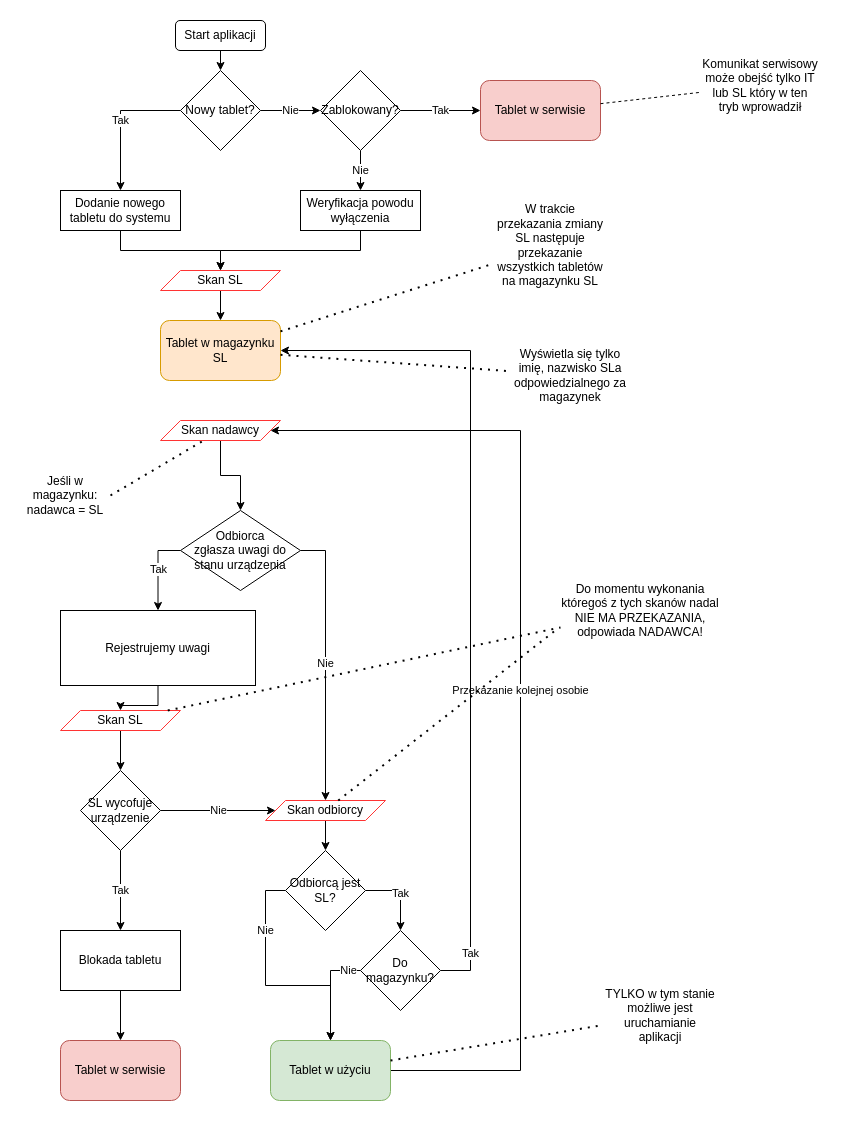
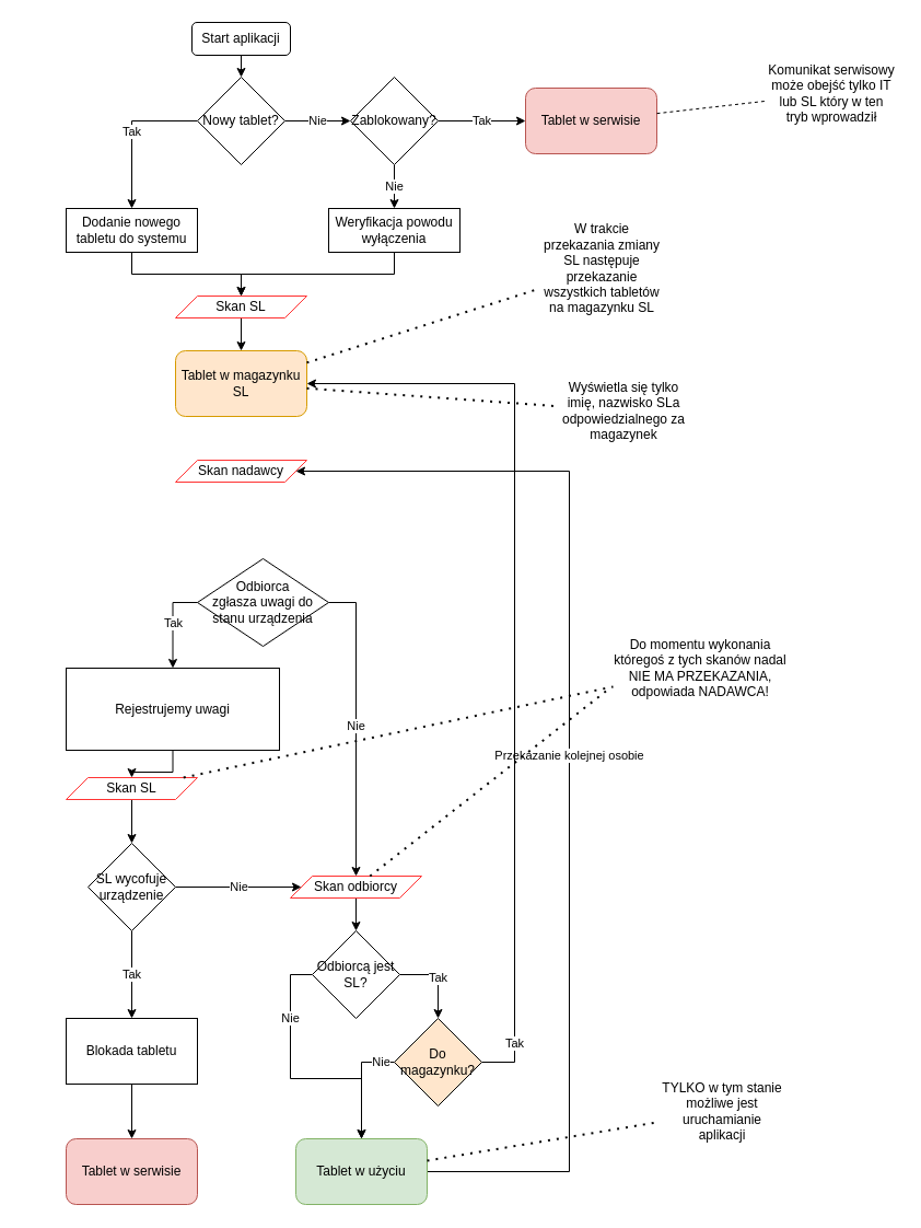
- <mxCell id="23" value="" style="endArrow=none;dashed=1;html=1;dashPattern=1 3;strokeWidth=2;exitX=1;exitY=0.5;exitDx=0;exitDy=0;" parent="1" source="22" target="24" edge="1"><mxGeometry width="50" height="50" relative="1" as="geometry"><mxPoint x="730" y="640" as="sourcePoint" /><mxPoint x="160" y="550" as="targetPoint" /></mxGeometry></mxCell>
- <mxCell id="9" style="edgeStyle=orthogonalEdgeStyle;rounded=0;orthogonalLoop=1;jettySize=auto;html=1;exitX=0.5;exitY=1;exitDx=0;exitDy=0;entryX=0.5;entryY=0;entryDx=0;entryDy=0;" parent="1" source="24" target="12" edge="1"><mxGeometry relative="1" as="geometry"><mxPoint x="220" y="580" as="sourcePoint" /></mxGeometry></mxCell>
- <mxCell id="22" value="Jeśli w magazynku: nadawca = SL" style="text;html=1;strokeColor=none;fillColor=none;align=center;verticalAlign=middle;whiteSpace=wrap;rounded=0;" parent="1" vertex="1"><mxGeometry y="470" width="90" height="50" as="geometry" x="20" /></mxCell>
- <mxCell id="55" value="Do magazynku?" style="rhombus;whiteSpace=wrap;html=1;" vertex="1" parent="1"><mxGeometry x="360" y="930" width="80" height="80" as="geometry" /></mxCell>
+ <mxCell id="55" value="Do magazynku?" style="rhombus;whiteSpace=wrap;html=1;fillColor=#ffe6cc;" vertex="1" parent="1"><mxGeometry x="360" y="930" width="80" height="80" as="geometry" /></mxCell>
